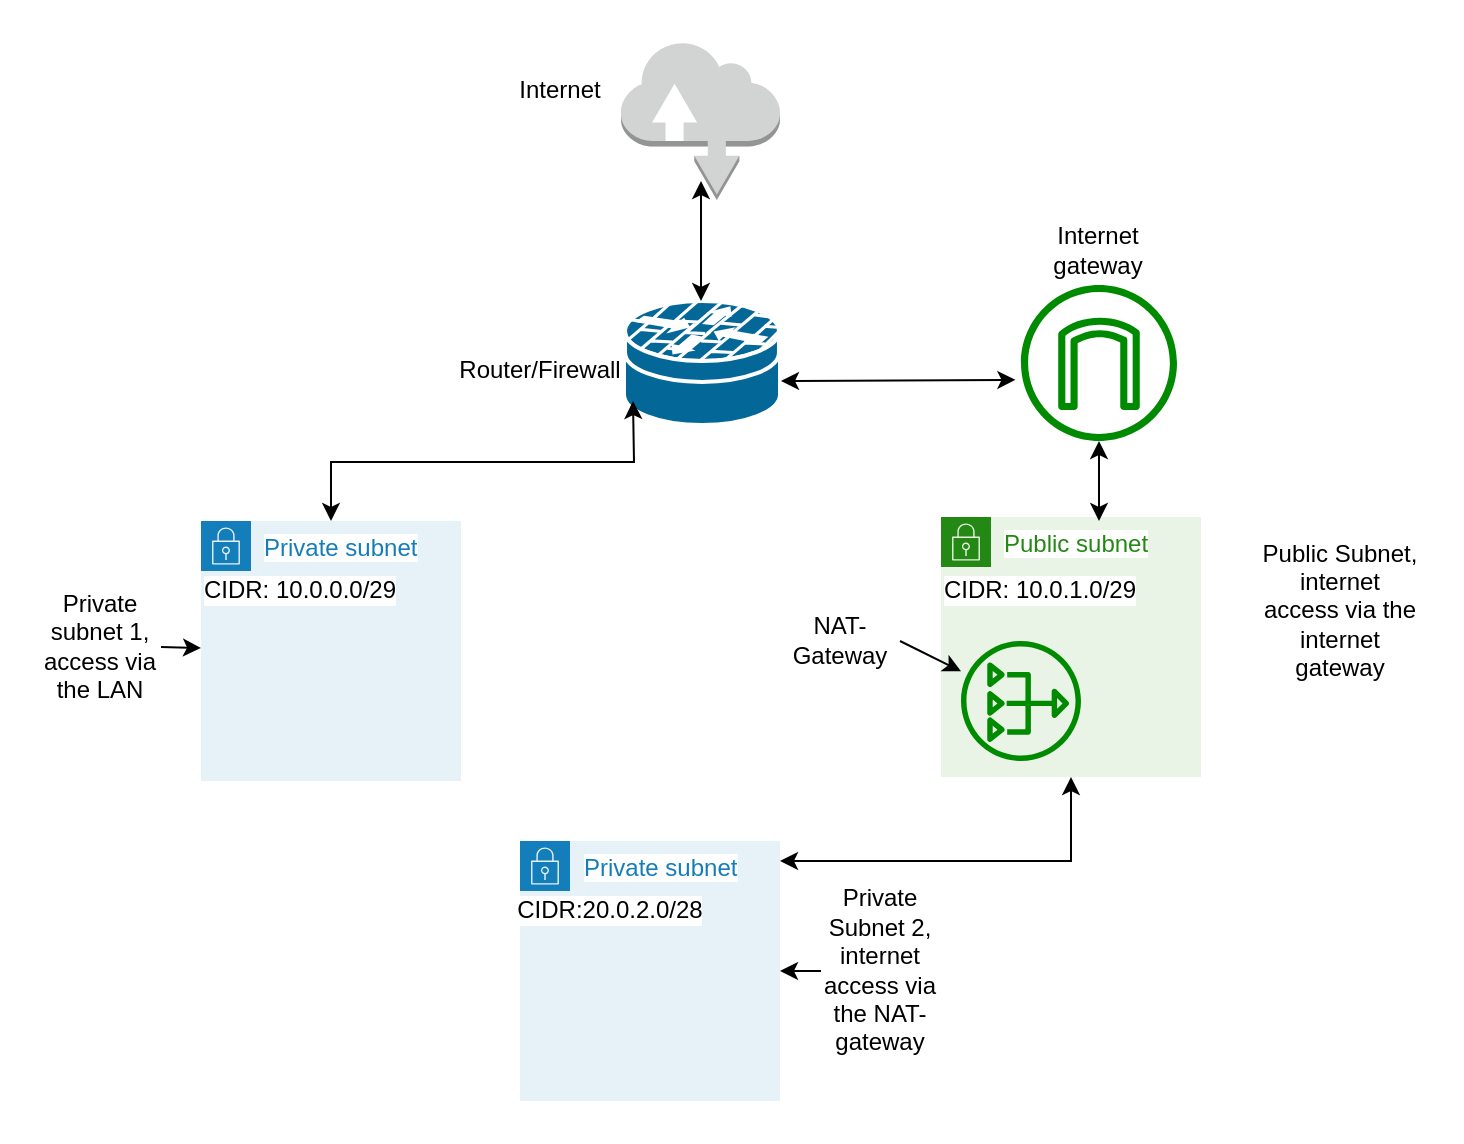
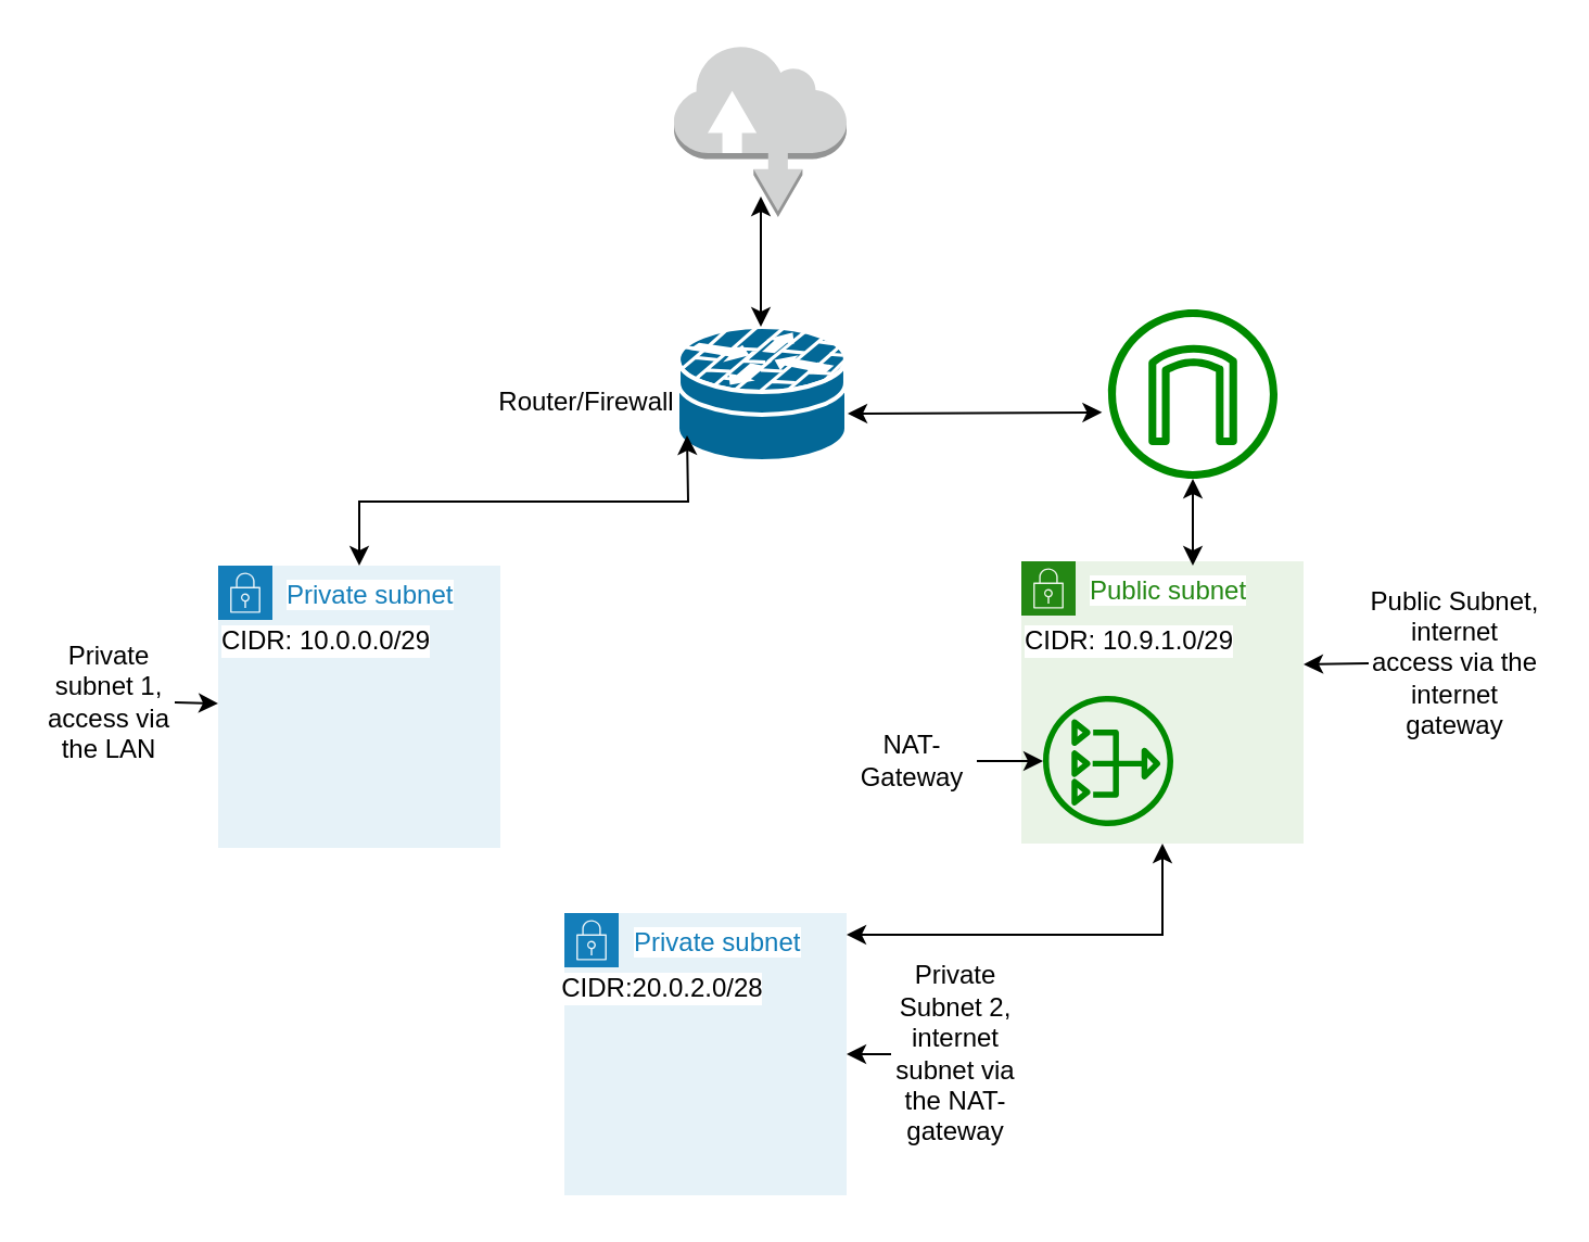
- <mxCell id="5" value="Internet" style="text;html=1;strokeColor=none;fillColor=none;align=center;verticalAlign=middle;whiteSpace=wrap;rounded=0;labelBackgroundColor=default;fontColor=default;" vertex="1" parent="1"><mxGeometry x="250" y="30" width="60" height="30" as="geometry" /></mxCell>
- <mxCell id="21" value="Internet gateway" style="text;html=1;strokeColor=none;fillColor=none;align=center;verticalAlign=middle;whiteSpace=wrap;rounded=0;labelBackgroundColor=default;fontColor=default;" vertex="1" parent="1"><mxGeometry x="519" y="110" width="60" height="30" as="geometry" /></mxCell>
- <mxCell id="29" value="CIDR: 10.0.1.0/29" style="text;html=1;strokeColor=none;fillColor=none;align=center;verticalAlign=middle;whiteSpace=wrap;rounded=0;labelBackgroundColor=default;fontColor=default;" vertex="1" parent="1"><mxGeometry x="470" y="280" width="100" height="30" as="geometry" /></mxCell>
+ <mxCell id="29" value="CIDR: 10.9.1.0/29" style="text;html=1;strokeColor=none;fillColor=none;align=center;verticalAlign=middle;whiteSpace=wrap;rounded=0;labelBackgroundColor=default;fontColor=default;" vertex="1" parent="1"><mxGeometry x="470" y="280" width="100" height="30" as="geometry" /></mxCell>
+ <mxCell id="19" style="edgeStyle=none;rounded=0;orthogonalLoop=1;jettySize=auto;html=1;exitX=0;exitY=0.5;exitDx=0;exitDy=0;entryX=1;entryY=0.365;entryDx=0;entryDy=0;entryPerimeter=0;labelBackgroundColor=default;fontColor=default;strokeColor=default;" edge="1" parent="1" source="20" target="9"><mxGeometry relative="1" as="geometry" /></mxCell>
- <mxCell id="23" value="NAT-Gateway" style="text;html=1;strokeColor=none;fillColor=none;align=center;verticalAlign=middle;whiteSpace=wrap;rounded=0;labelBackgroundColor=default;fontColor=default;" vertex="1" parent="1"><mxGeometry x="389.5" y="305" width="60" height="30" as="geometry" /></mxCell>
+ <mxCell id="23" value="NAT-Gateway" style="text;html=1;strokeColor=none;fillColor=none;align=center;verticalAlign=middle;whiteSpace=wrap;rounded=0;labelBackgroundColor=default;fontColor=default;" vertex="1" parent="1"><mxGeometry x="389.5" y="335" width="60" height="30" as="geometry" /></mxCell>
- <mxCell id="25" value="Private Subnet 2, internet access via the NAT-gateway" style="text;html=1;strokeColor=none;fillColor=none;align=center;verticalAlign=middle;whiteSpace=wrap;rounded=0;labelBackgroundColor=default;fontColor=default;" vertex="1" parent="1"><mxGeometry x="410" y="470" width="60" height="30" as="geometry" /></mxCell>
+ <mxCell id="25" value="Private Subnet 2, internet subnet via the NAT-gateway" style="text;html=1;strokeColor=none;fillColor=none;align=center;verticalAlign=middle;whiteSpace=wrap;rounded=0;labelBackgroundColor=default;fontColor=default;" vertex="1" parent="1"><mxGeometry x="410" y="470" width="60" height="30" as="geometry" /></mxCell>
